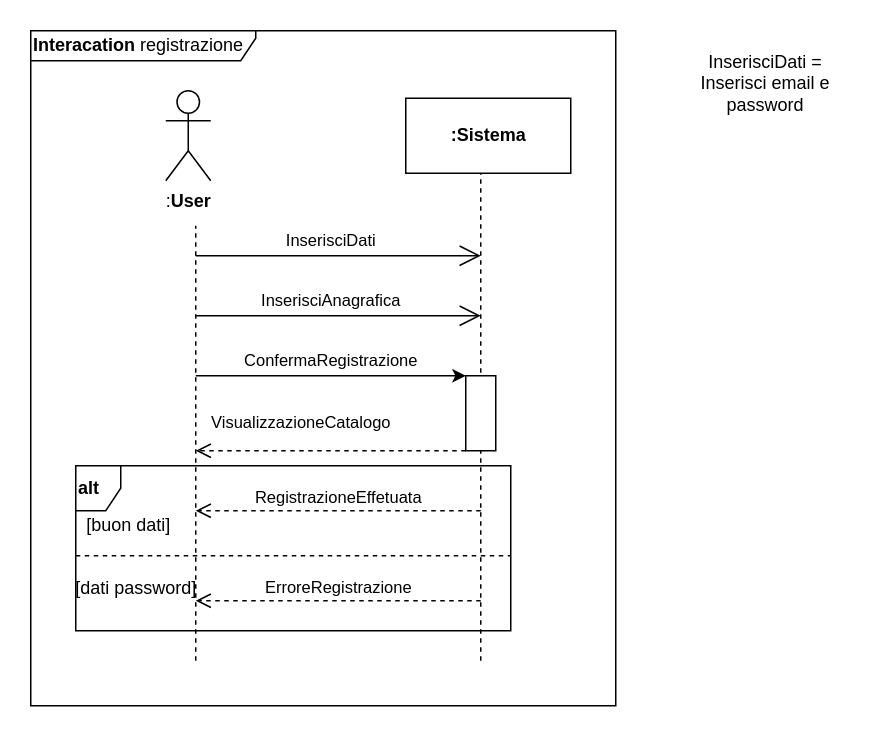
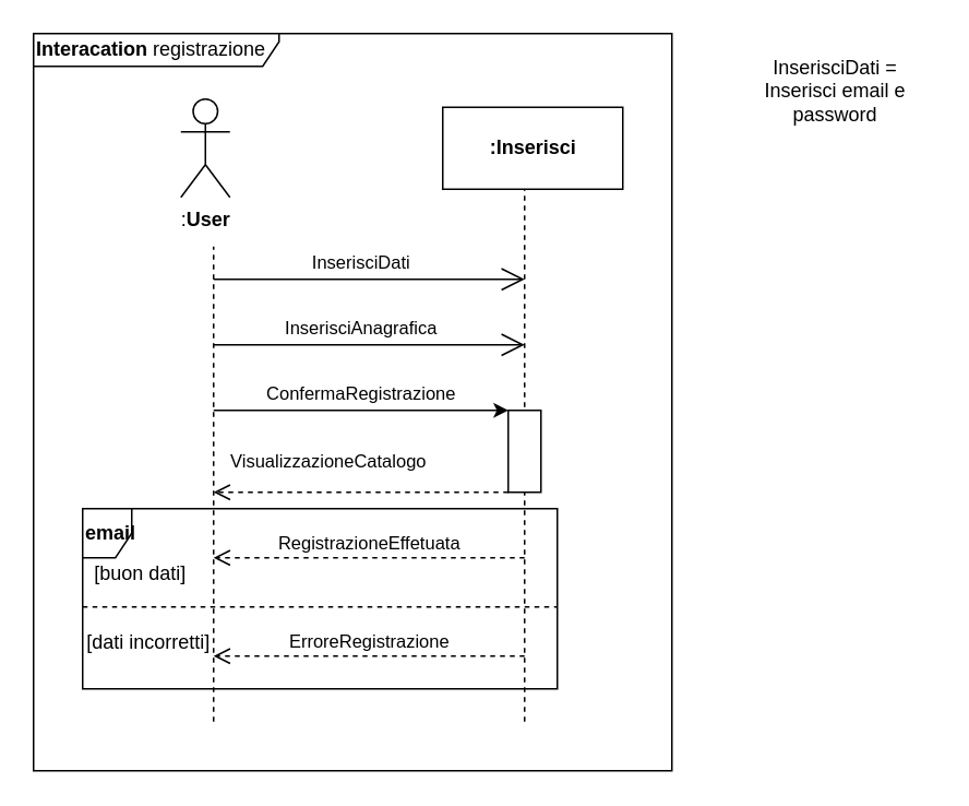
- <mxCell id="4" value="&lt;b&gt;:Sistema&lt;/b&gt;" style="html=1;" parent="1" vertex="1"><mxGeometry x="270" y="65" width="110" height="50" as="geometry" /></mxCell>
+ <mxCell id="4" value="&lt;b&gt;:Inserisci&lt;/b&gt;" style="html=1;" parent="1" vertex="1"><mxGeometry x="270" y="65" width="110" height="50" as="geometry" /></mxCell>
- <mxCell id="12" value="&lt;b&gt;alt&lt;/b&gt;" style="shape=umlFrame;whiteSpace=wrap;html=1;align=left;width=30;height=30;" parent="1" vertex="1"><mxGeometry x="50" y="310" width="290" height="110" as="geometry" /></mxCell>
+ <mxCell id="12" value="&lt;b&gt;email&lt;/b&gt;" style="shape=umlFrame;whiteSpace=wrap;html=1;align=left;width=30;height=30;" parent="1" vertex="1"><mxGeometry x="50" y="310" width="290" height="110" as="geometry" /></mxCell>
- <mxCell id="15" value="[dati password]" style="text;html=1;align=center;verticalAlign=middle;resizable=0;points=[];autosize=1;" parent="1" vertex="1"><mxGeometry x="45" y="382" width="90" height="20" as="geometry" /></mxCell>
+ <mxCell id="15" value="[dati incorretti]" style="text;html=1;align=center;verticalAlign=middle;resizable=0;points=[];autosize=1;" parent="1" vertex="1"><mxGeometry x="45" y="382" width="90" height="20" as="geometry" /></mxCell>
